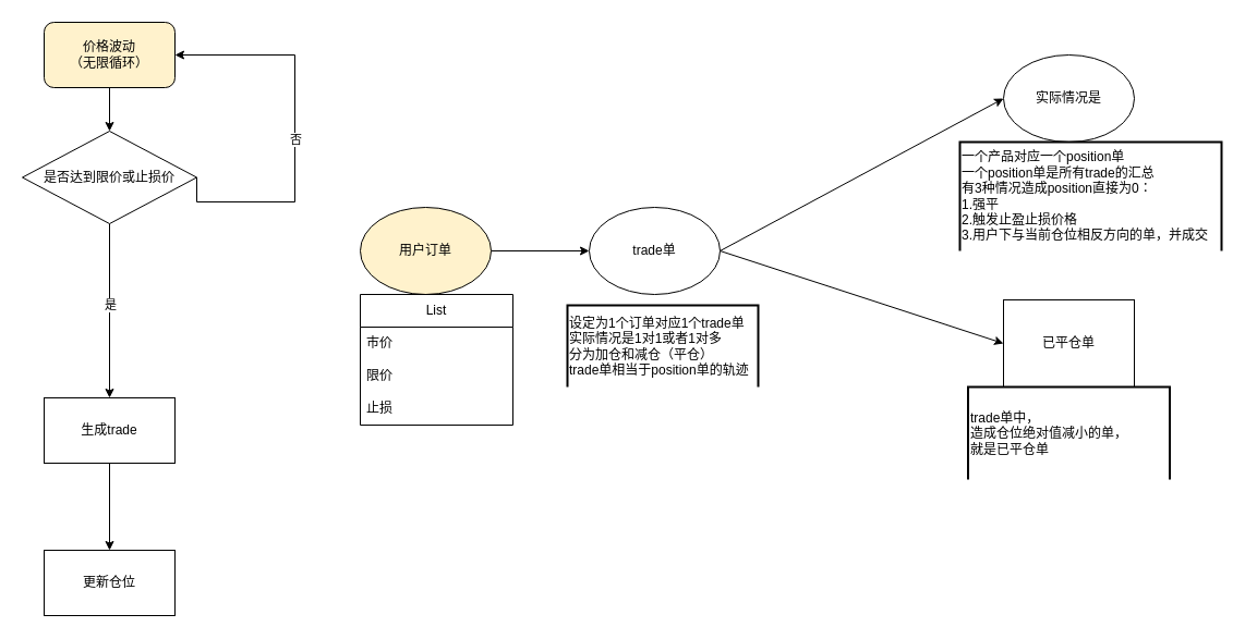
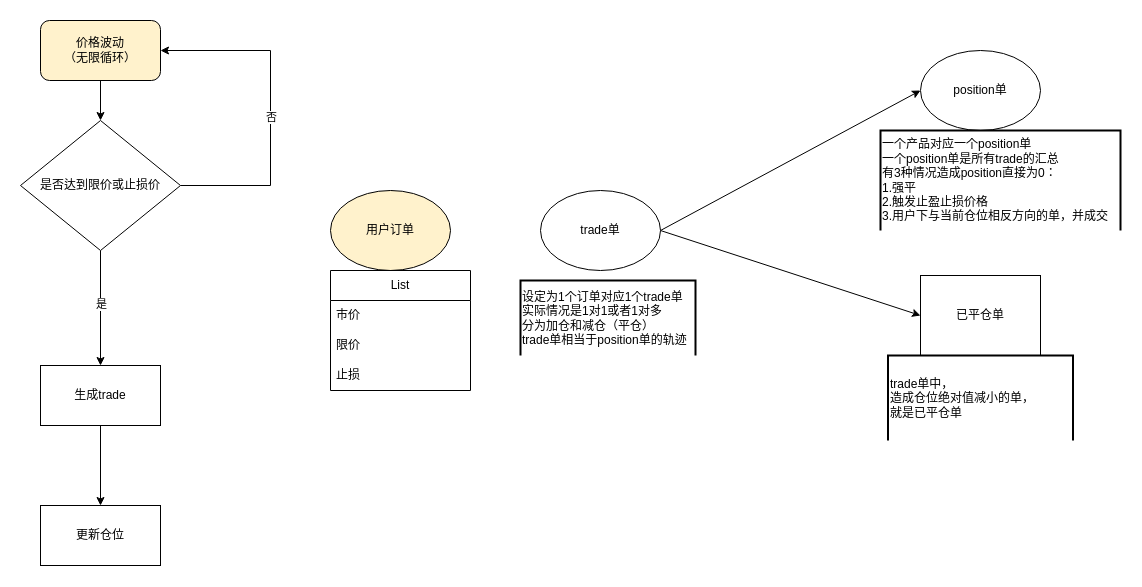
- <mxCell id="21" value="实际情况是" style="ellipse;whiteSpace=wrap;html=1;" vertex="1" parent="1"><mxGeometry x="920" y="50" width="120" height="80" as="geometry" /></mxCell>
+ <mxCell id="21" value="position单" style="ellipse;whiteSpace=wrap;html=1;" vertex="1" parent="1"><mxGeometry x="920" y="50" width="120" height="80" as="geometry" /></mxCell>
- <mxCell id="8" value="是否达到限价或止损价" style="rhombus;whiteSpace=wrap;html=1;" vertex="1" parent="1"><mxGeometry x="20" y="120" width="160" height="85" as="geometry" /></mxCell>
+ <mxCell id="8" value="是否达到限价或止损价" style="rhombus;whiteSpace=wrap;html=1;" vertex="1" parent="1"><mxGeometry x="20" y="120" width="160" height="130" as="geometry" /></mxCell>
- <mxCell id="12" style="edgeStyle=orthogonalEdgeStyle;rounded=0;orthogonalLoop=1;jettySize=auto;html=1;exitX=1;exitY=0.5;exitDx=0;exitDy=0;entryX=0;entryY=0.5;entryDx=0;entryDy=0;" edge="1" parent="1" source="13" target="16"><mxGeometry relative="1" as="geometry" /></mxCell>
